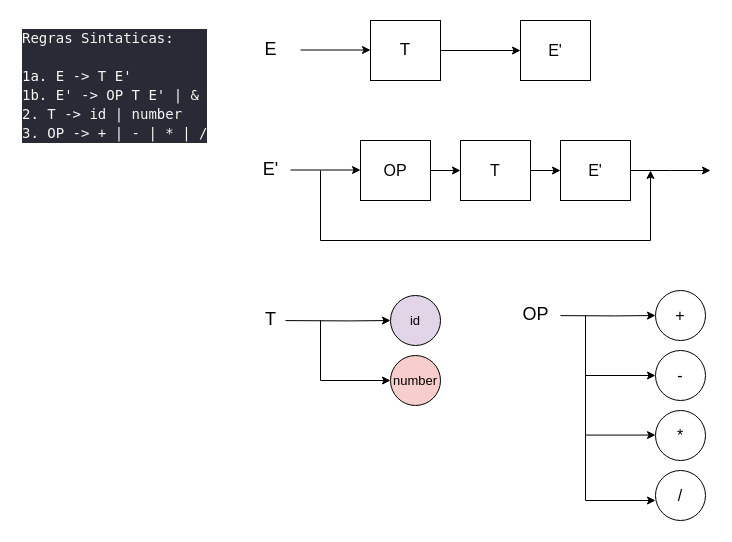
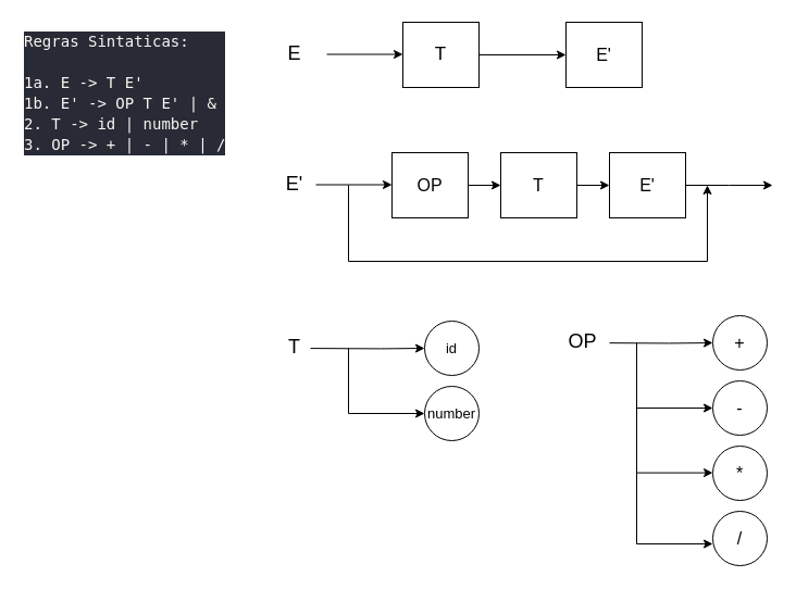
- <mxCell id="21" value="&lt;font style=&quot;font-size: 13px;&quot;&gt;id&lt;/font&gt;" style="ellipse;whiteSpace=wrap;html=1;aspect=fixed;fillColor=#e1d5e7;" vertex="1" parent="1"><mxGeometry x="390" y="295" width="50" height="50" as="geometry" /></mxCell>
+ <mxCell id="21" value="&lt;font style=&quot;font-size: 13px;&quot;&gt;id&lt;/font&gt;" style="ellipse;whiteSpace=wrap;html=1;aspect=fixed;" vertex="1" parent="1"><mxGeometry x="390" y="295" width="50" height="50" as="geometry" /></mxCell>
- <mxCell id="24" value="&lt;font style=&quot;font-size: 13px;&quot;&gt;number&lt;/font&gt;" style="ellipse;whiteSpace=wrap;html=1;aspect=fixed;fillColor=#f8cecc;" vertex="1" parent="1"><mxGeometry x="390" y="355" width="50" height="50" as="geometry" /></mxCell>
+ <mxCell id="24" value="&lt;font style=&quot;font-size: 13px;&quot;&gt;number&lt;/font&gt;" style="ellipse;whiteSpace=wrap;html=1;aspect=fixed;" vertex="1" parent="1"><mxGeometry x="390" y="355" width="50" height="50" as="geometry" /></mxCell>
